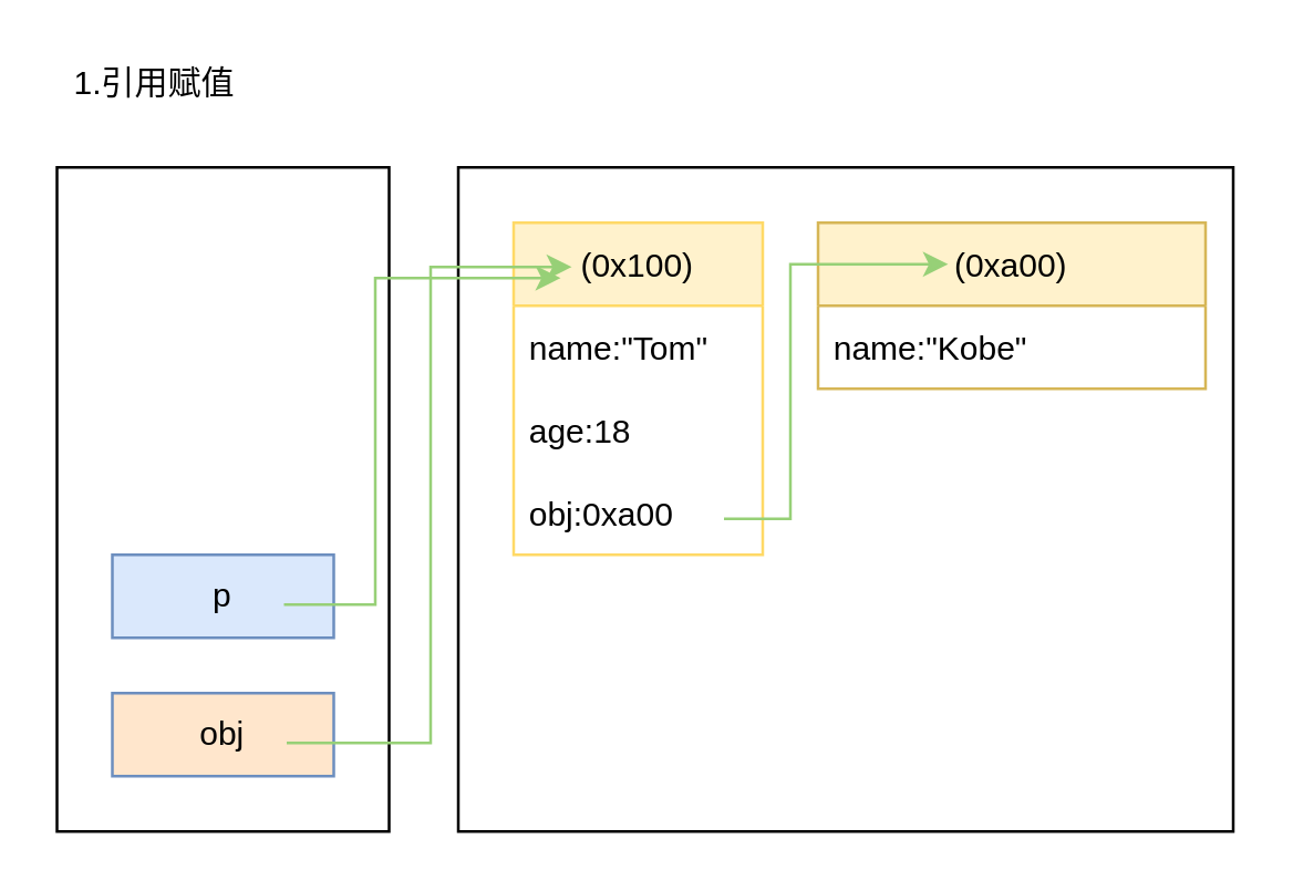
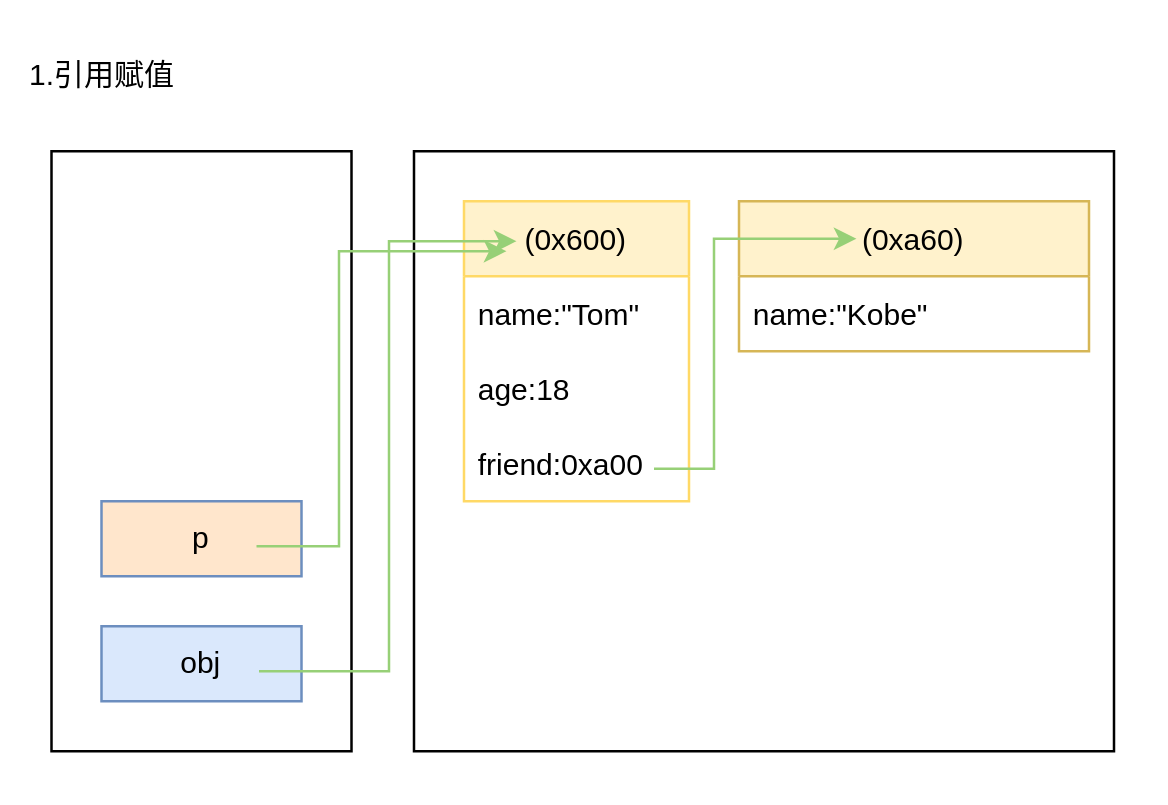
- <mxCell id="2" value="1.引用赋值&lt;br&gt;" style="text;html=1;align=center;verticalAlign=middle;resizable=0;points=[];autosize=1;strokeColor=none;fillColor=none;" parent="1" vertex="1"><mxGeometry x="20" y="20" width="70" height="20" as="geometry" /></mxCell>
+ <mxCell id="2" value="1.引用赋值&lt;br&gt;" style="text;html=1;align=center;verticalAlign=middle;resizable=0;points=[];autosize=1;strokeColor=none;fillColor=none;" parent="1" vertex="1"><mxGeometry x="5" y="20" width="70" height="20" as="geometry" /></mxCell>
- <mxCell id="5" value="(0x100)" style="swimlane;fontStyle=0;childLayout=stackLayout;horizontal=1;startSize=30;horizontalStack=0;resizeParent=1;resizeParentMax=0;resizeLast=0;collapsible=1;marginBottom=0;fillColor=#fff2cc;strokeColor=#FFD966;fillStyle=auto;" vertex="1" parent="1"><mxGeometry x="185" y="80" width="90" height="120" as="geometry"><mxRectangle x="320" y="230" width="60" height="30" as="alternateBounds" /></mxGeometry></mxCell>
+ <mxCell id="5" value="(0x600)" style="swimlane;fontStyle=0;childLayout=stackLayout;horizontal=1;startSize=30;horizontalStack=0;resizeParent=1;resizeParentMax=0;resizeLast=0;collapsible=1;marginBottom=0;fillColor=#fff2cc;strokeColor=#FFD966;fillStyle=auto;" vertex="1" parent="1"><mxGeometry x="185" y="80" width="90" height="120" as="geometry"><mxRectangle x="320" y="230" width="60" height="30" as="alternateBounds" /></mxGeometry></mxCell>
- <mxCell id="9" value="(0xa00)" style="swimlane;fontStyle=0;childLayout=stackLayout;horizontal=1;startSize=30;horizontalStack=0;resizeParent=1;resizeParentMax=0;resizeLast=0;collapsible=1;marginBottom=0;fillColor=#fff2cc;strokeColor=#d6b656;" vertex="1" parent="1"><mxGeometry x="295" y="80" width="140" height="60" as="geometry" /></mxCell>
+ <mxCell id="9" value="(0xa60)" style="swimlane;fontStyle=0;childLayout=stackLayout;horizontal=1;startSize=30;horizontalStack=0;resizeParent=1;resizeParentMax=0;resizeLast=0;collapsible=1;marginBottom=0;fillColor=#fff2cc;strokeColor=#d6b656;" vertex="1" parent="1"><mxGeometry x="295" y="80" width="140" height="60" as="geometry" /></mxCell>
- <mxCell id="8" value="obj:0xa00" style="text;strokeColor=none;fillColor=none;align=left;verticalAlign=middle;spacingLeft=4;spacingRight=4;overflow=hidden;points=[[0,0.5],[1,0.5]];portConstraint=eastwest;rotatable=0;" vertex="1" parent="5"><mxGeometry y="90" width="90" height="30" as="geometry" /></mxCell>
+ <mxCell id="8" value="friend:0xa00" style="text;strokeColor=none;fillColor=none;align=left;verticalAlign=middle;spacingLeft=4;spacingRight=4;overflow=hidden;points=[[0,0.5],[1,0.5]];portConstraint=eastwest;rotatable=0;" vertex="1" parent="5"><mxGeometry y="90" width="90" height="30" as="geometry" /></mxCell>
- <mxCell id="12" value="p" style="rounded=0;whiteSpace=wrap;html=1;fillColor=#dae8fc;strokeColor=#6c8ebf;" vertex="1" parent="1"><mxGeometry x="40" y="200" width="80" height="30" as="geometry" /></mxCell>
+ <mxCell id="12" value="p" style="rounded=0;whiteSpace=wrap;html=1;fillColor=#ffe6cc;strokeColor=#6c8ebf;" vertex="1" parent="1"><mxGeometry x="40" y="200" width="80" height="30" as="geometry" /></mxCell>
- <mxCell id="13" value="obj" style="rounded=0;whiteSpace=wrap;html=1;fillColor=#ffe6cc;strokeColor=#6c8ebf;" vertex="1" parent="1"><mxGeometry x="40" y="250" width="80" height="30" as="geometry" /></mxCell>
+ <mxCell id="13" value="obj" style="rounded=0;whiteSpace=wrap;html=1;fillColor=#dae8fc;strokeColor=#6c8ebf;" vertex="1" parent="1"><mxGeometry x="40" y="250" width="80" height="30" as="geometry" /></mxCell>
